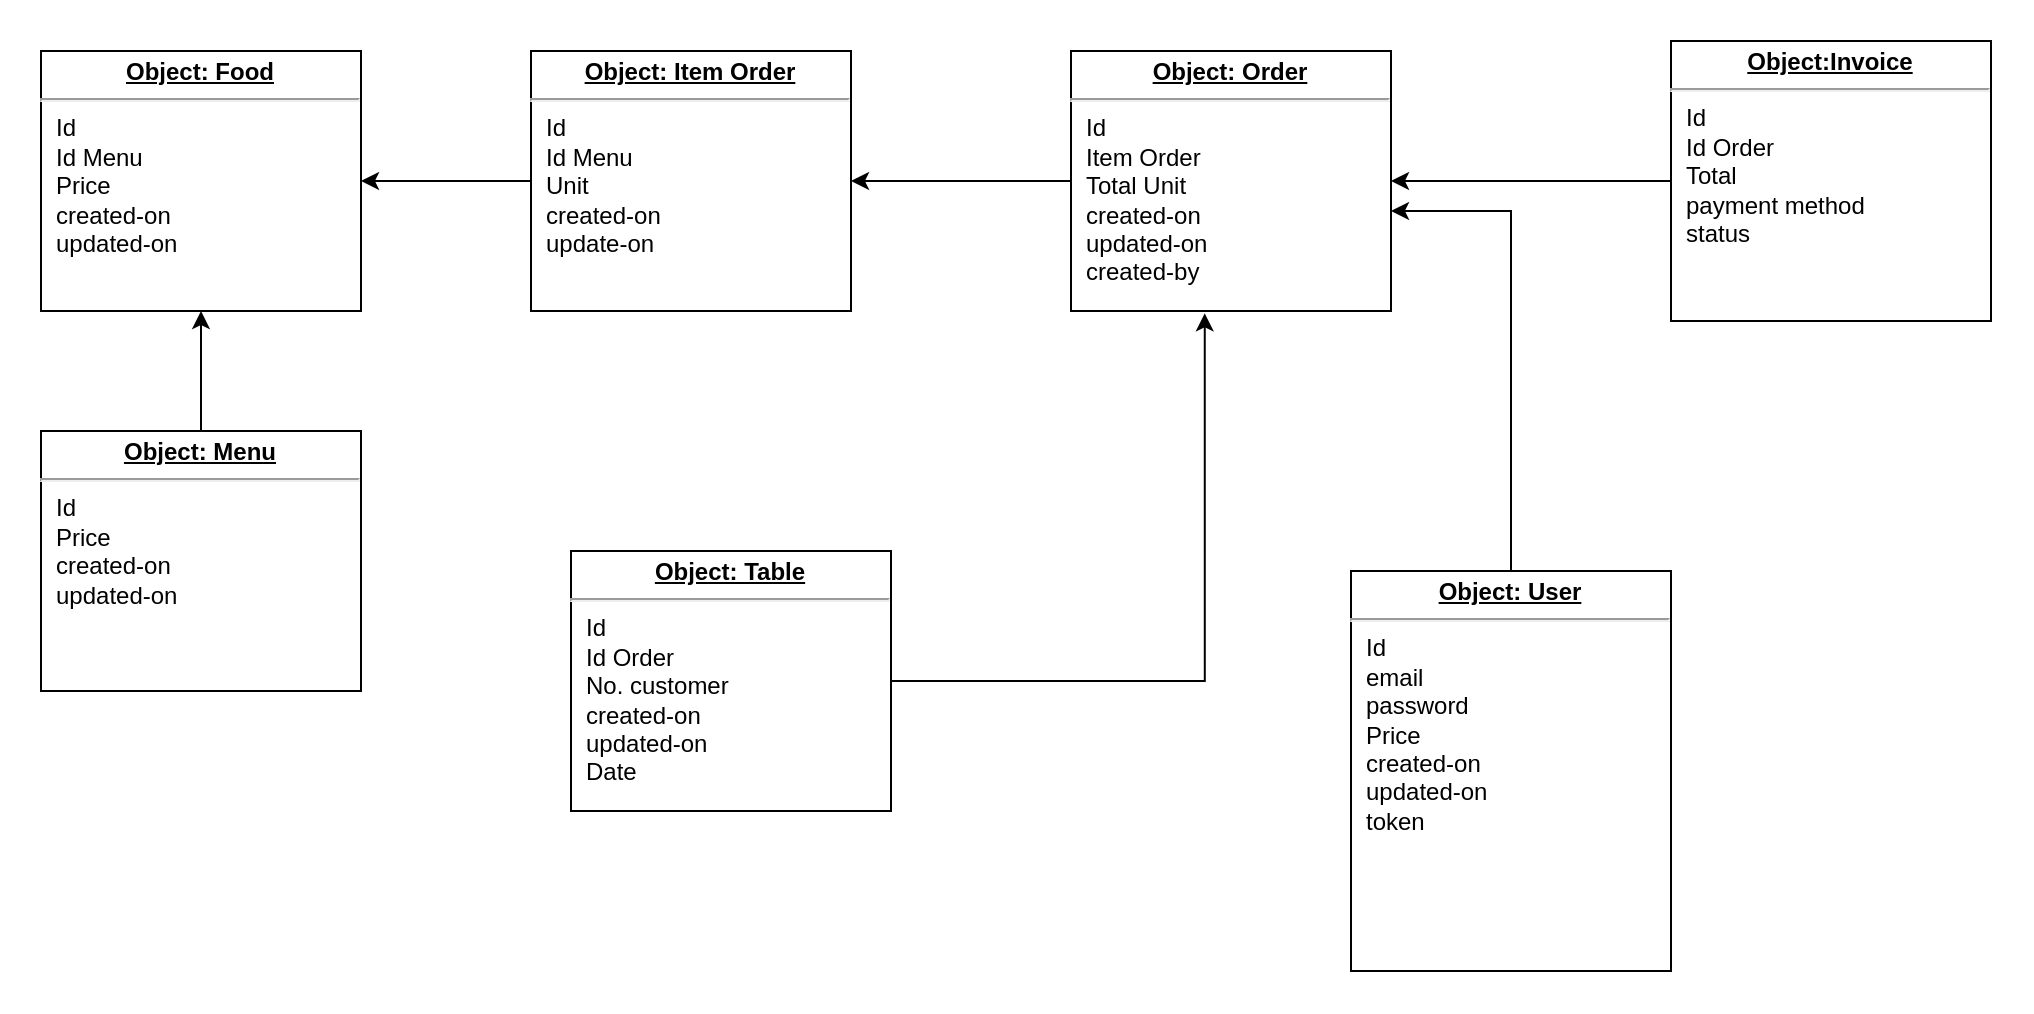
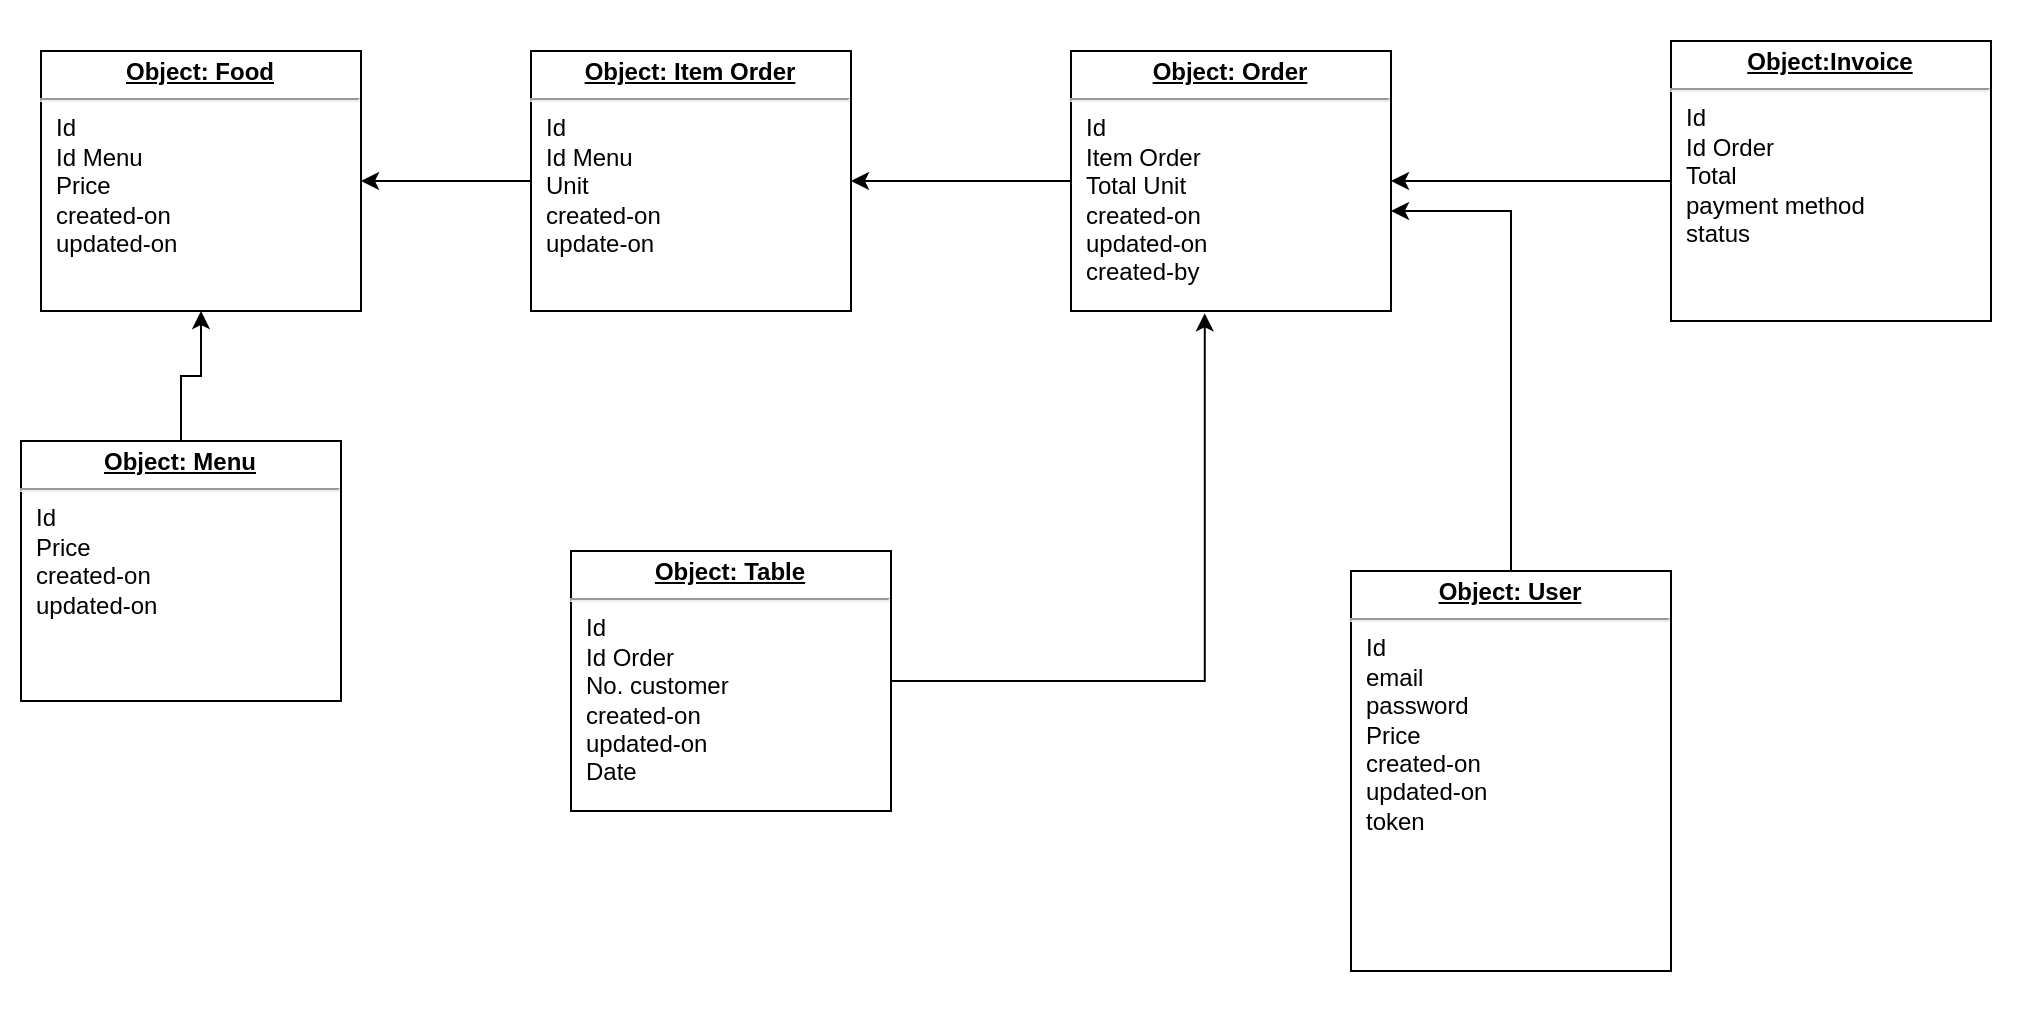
- <mxCell id="4" value="&lt;p style=&quot;margin:0px;margin-top:4px;text-align:center;text-decoration:underline;&quot;&gt;&lt;b&gt;Object: Menu&lt;/b&gt;&lt;/p&gt;&lt;hr&gt;&lt;p style=&quot;margin:0px;margin-left:8px;&quot;&gt;Id&lt;/p&gt;&lt;p style=&quot;margin:0px;margin-left:8px;&quot;&gt;Price&lt;/p&gt;&lt;p style=&quot;margin:0px;margin-left:8px;&quot;&gt;created-on&lt;/p&gt;&lt;p style=&quot;margin:0px;margin-left:8px;&quot;&gt;updated-on&lt;/p&gt;" style="verticalAlign=top;align=left;overflow=fill;fontSize=12;fontFamily=Helvetica;html=1;" vertex="1" parent="1"><mxGeometry x="20" y="215" width="160" height="130" as="geometry" /></mxCell>
+ <mxCell id="4" value="&lt;p style=&quot;margin:0px;margin-top:4px;text-align:center;text-decoration:underline;&quot;&gt;&lt;b&gt;Object: Menu&lt;/b&gt;&lt;/p&gt;&lt;hr&gt;&lt;p style=&quot;margin:0px;margin-left:8px;&quot;&gt;Id&lt;/p&gt;&lt;p style=&quot;margin:0px;margin-left:8px;&quot;&gt;Price&lt;/p&gt;&lt;p style=&quot;margin:0px;margin-left:8px;&quot;&gt;created-on&lt;/p&gt;&lt;p style=&quot;margin:0px;margin-left:8px;&quot;&gt;updated-on&lt;/p&gt;" style="verticalAlign=top;align=left;overflow=fill;fontSize=12;fontFamily=Helvetica;html=1;" vertex="1" parent="1"><mxGeometry x="10" y="220" width="160" height="130" as="geometry" /></mxCell>
